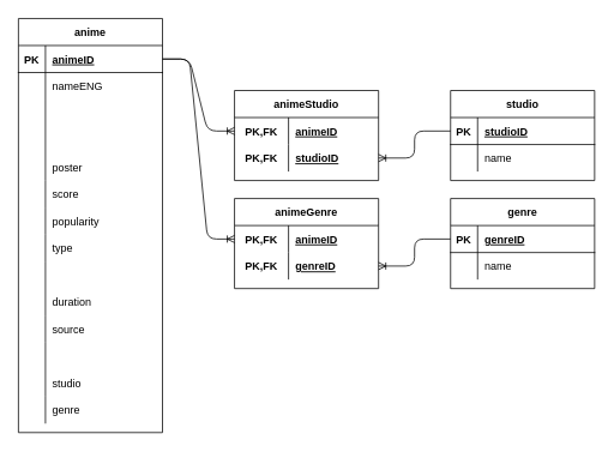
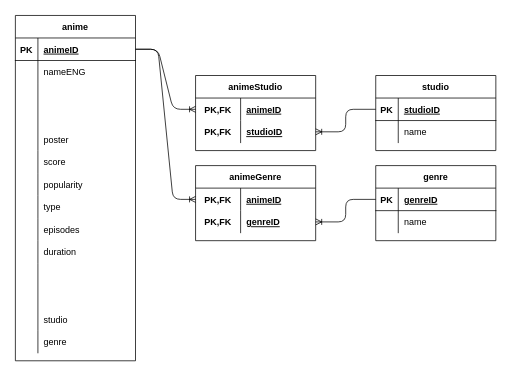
+ <mxCell id="55" value="episodes" style="shape=partialRectangle;connectable=0;fillColor=none;top=0;left=0;bottom=0;right=0;align=left;spacingLeft=6;overflow=hidden;" parent="53" vertex="1"><mxGeometry x="30" width="130" height="30" as="geometry" /></mxCell>
- <mxCell id="61" value="source" style="shape=partialRectangle;connectable=0;fillColor=none;top=0;left=0;bottom=0;right=0;align=left;spacingLeft=6;overflow=hidden;" parent="59" vertex="1"><mxGeometry x="30" width="130" height="30" as="geometry" /></mxCell>
